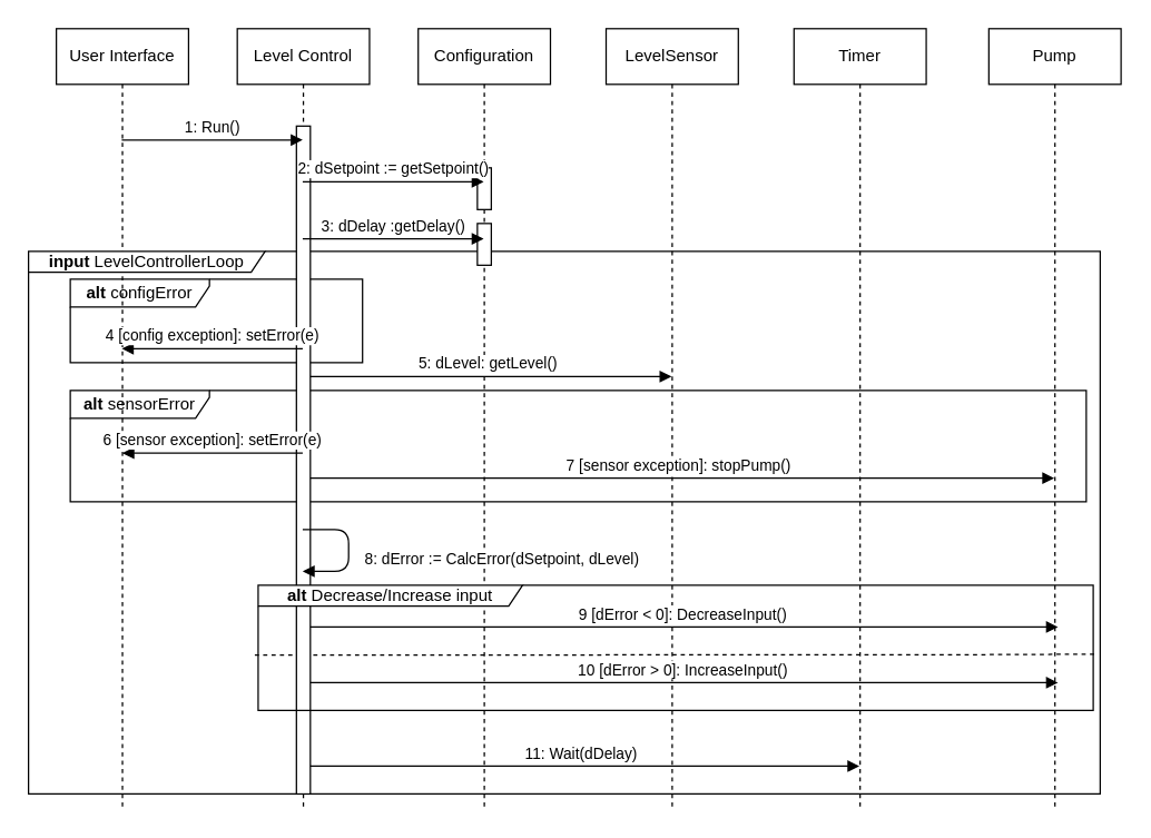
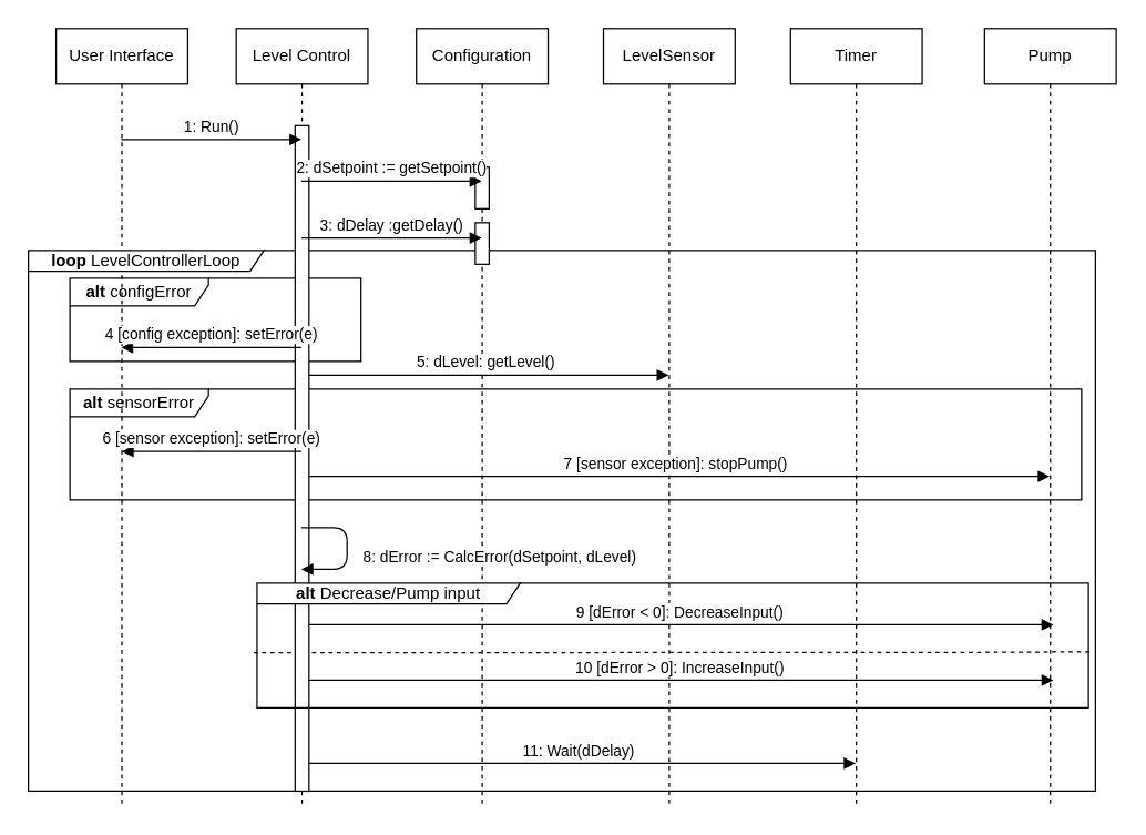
- <mxCell id="13" value="&lt;b&gt;input &lt;/b&gt;LevelControllerLoop" style="shape=umlFrame;whiteSpace=wrap;html=1;width=170;height=15;" vertex="1" parent="1"><mxGeometry x="20" y="180" width="770" height="390" as="geometry" /></mxCell>
+ <mxCell id="13" value="&lt;b&gt;loop &lt;/b&gt;LevelControllerLoop" style="shape=umlFrame;whiteSpace=wrap;html=1;width=170;height=15;" vertex="1" parent="1"><mxGeometry x="20" y="180" width="770" height="390" as="geometry" /></mxCell>
- <mxCell id="20" value="&lt;b&gt;alt &lt;/b&gt;Decrease/Increase input" style="shape=umlFrame;whiteSpace=wrap;html=1;width=190;height=15;" vertex="1" parent="1"><mxGeometry x="185" y="420" width="600" height="90" as="geometry" /></mxCell>
+ <mxCell id="20" value="&lt;b&gt;alt &lt;/b&gt;Decrease/Pump input" style="shape=umlFrame;whiteSpace=wrap;html=1;width=190;height=15;" vertex="1" parent="1"><mxGeometry x="185" y="420" width="600" height="90" as="geometry" /></mxCell>
